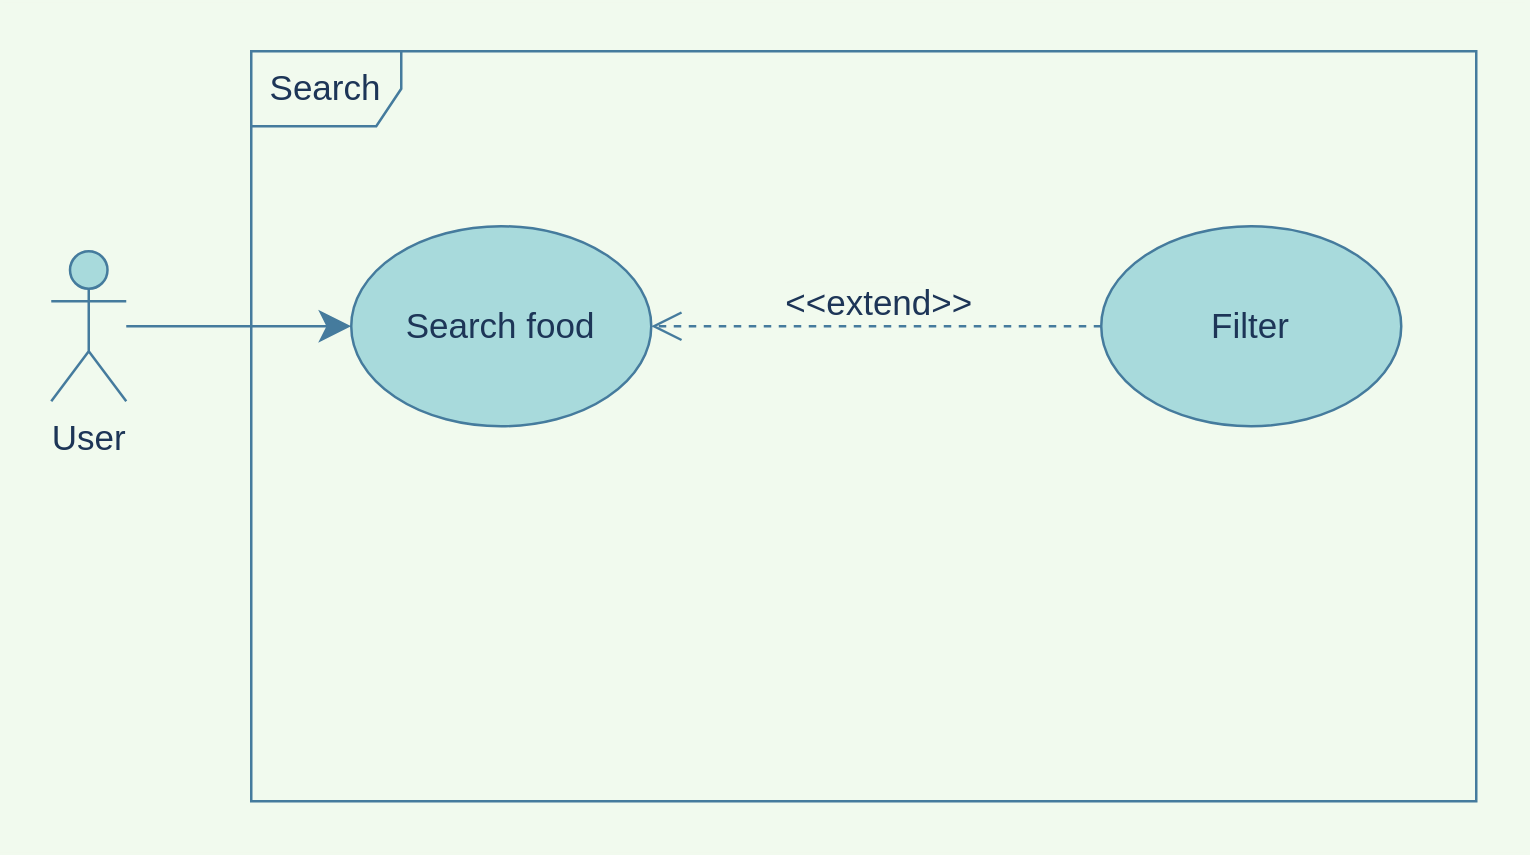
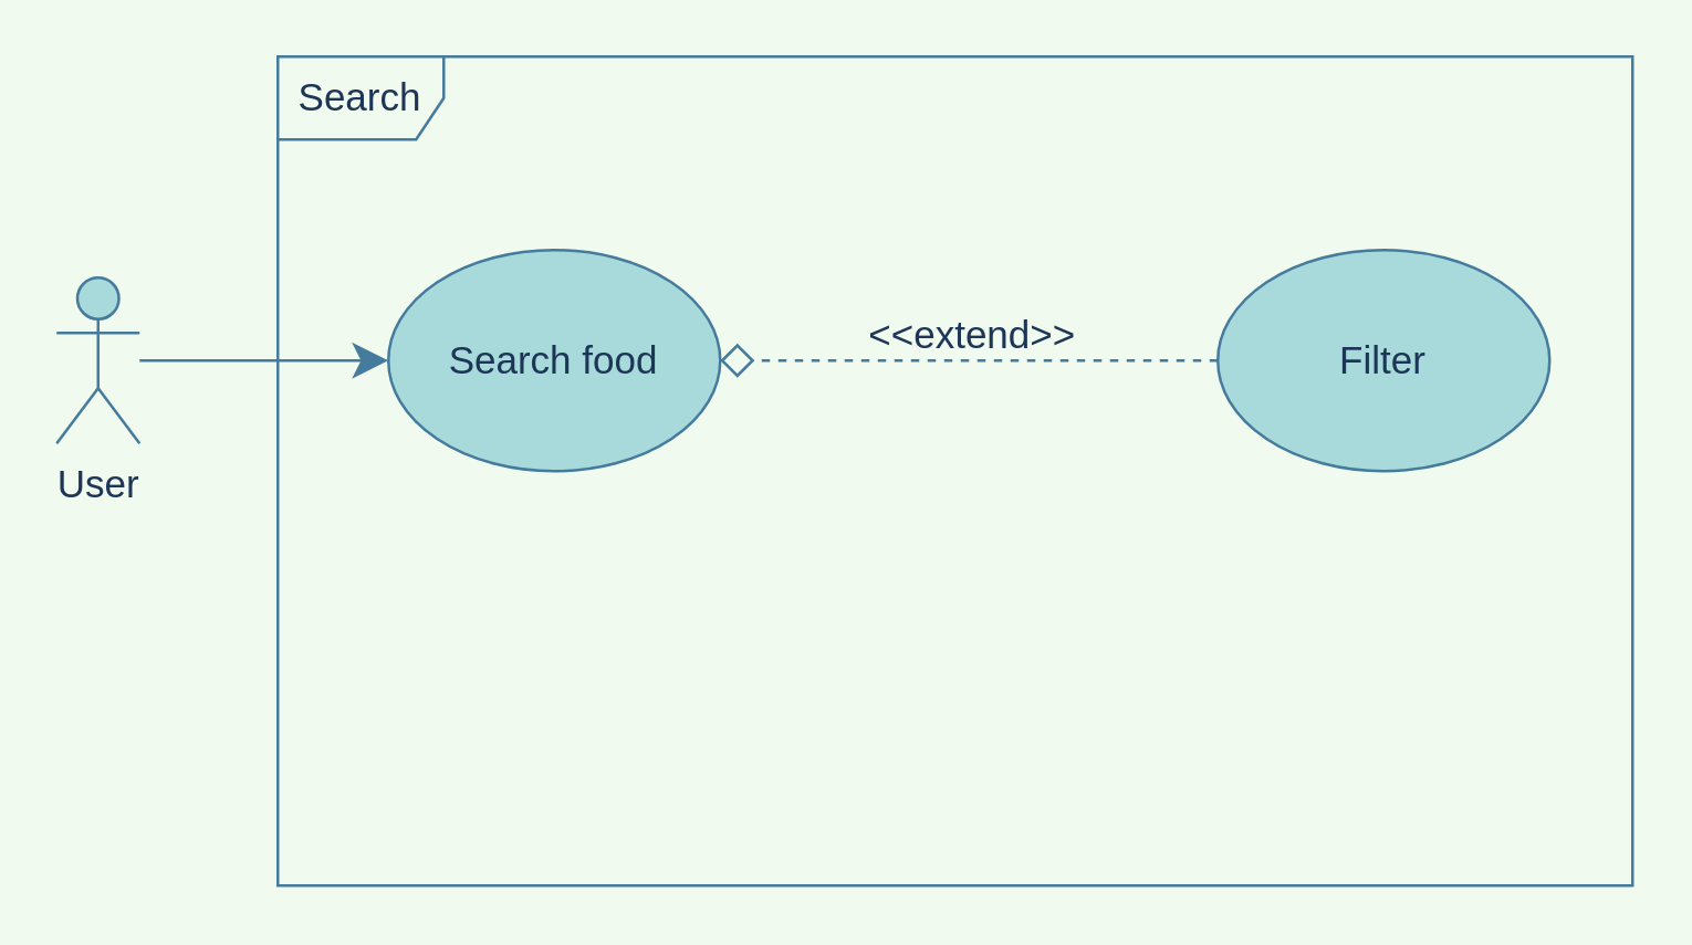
- <mxCell id="6" style="edgeStyle=orthogonalEdgeStyle;rounded=0;orthogonalLoop=1;jettySize=auto;html=1;fontSize=14;dashed=1;endArrow=open;endFill=0;labelBackgroundColor=#F1FAEE;strokeColor=#457B9D;fontColor=#1D3557;endSize=10;" parent="1" source="8" target="5" edge="1"><mxGeometry relative="1" as="geometry" /></mxCell>
+ <mxCell id="6" style="edgeStyle=orthogonalEdgeStyle;rounded=0;orthogonalLoop=1;jettySize=auto;html=1;fontSize=14;dashed=1;endArrow=diamond;endFill=0;labelBackgroundColor=#F1FAEE;strokeColor=#457B9D;fontColor=#1D3557;endSize=10;" parent="1" source="8" target="5" edge="1"><mxGeometry relative="1" as="geometry" /></mxCell>
